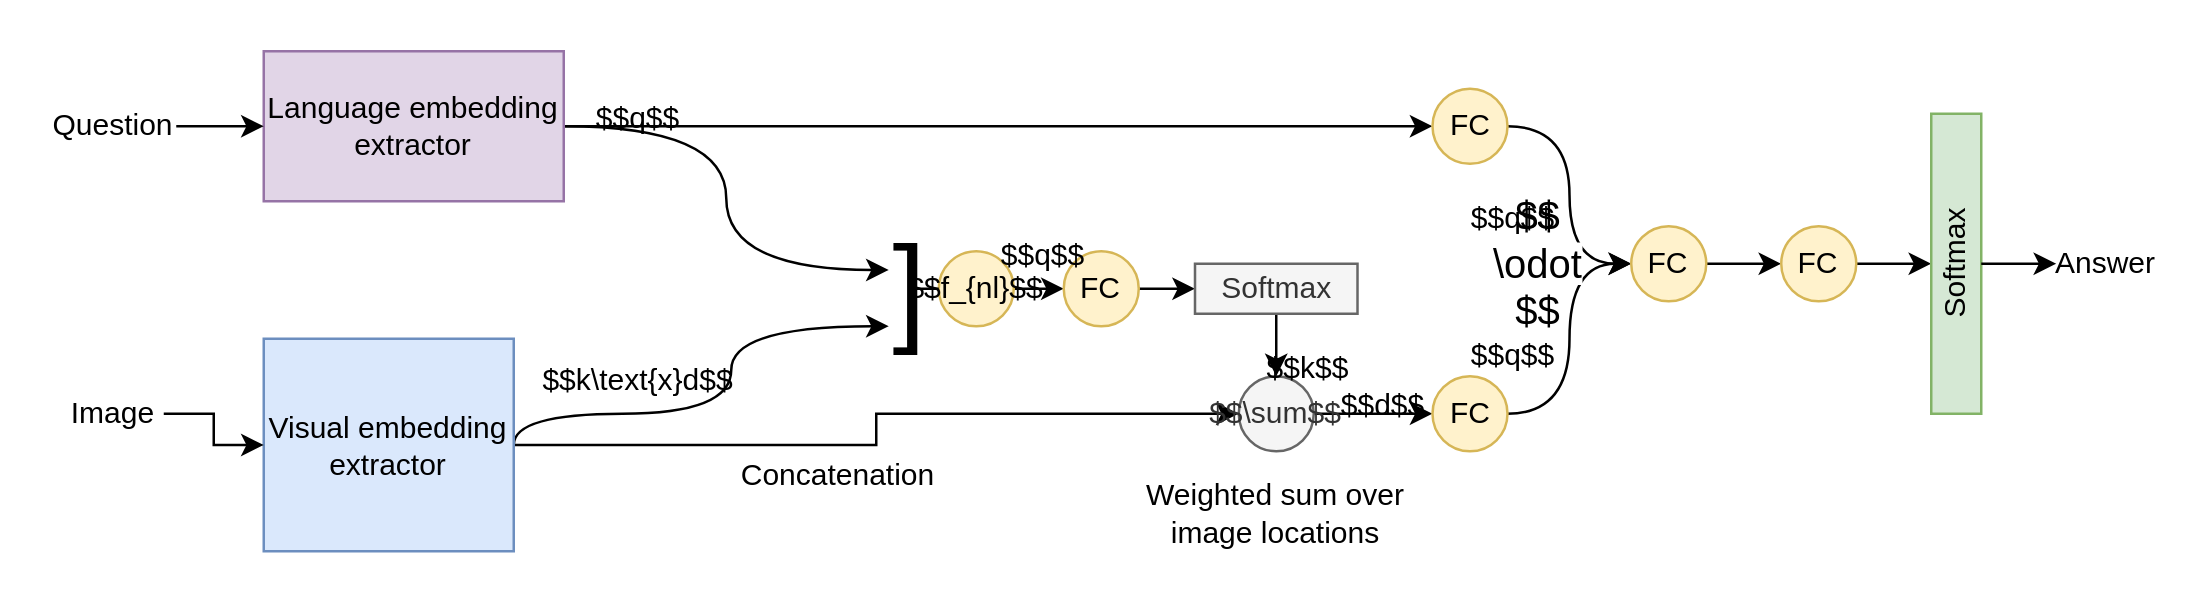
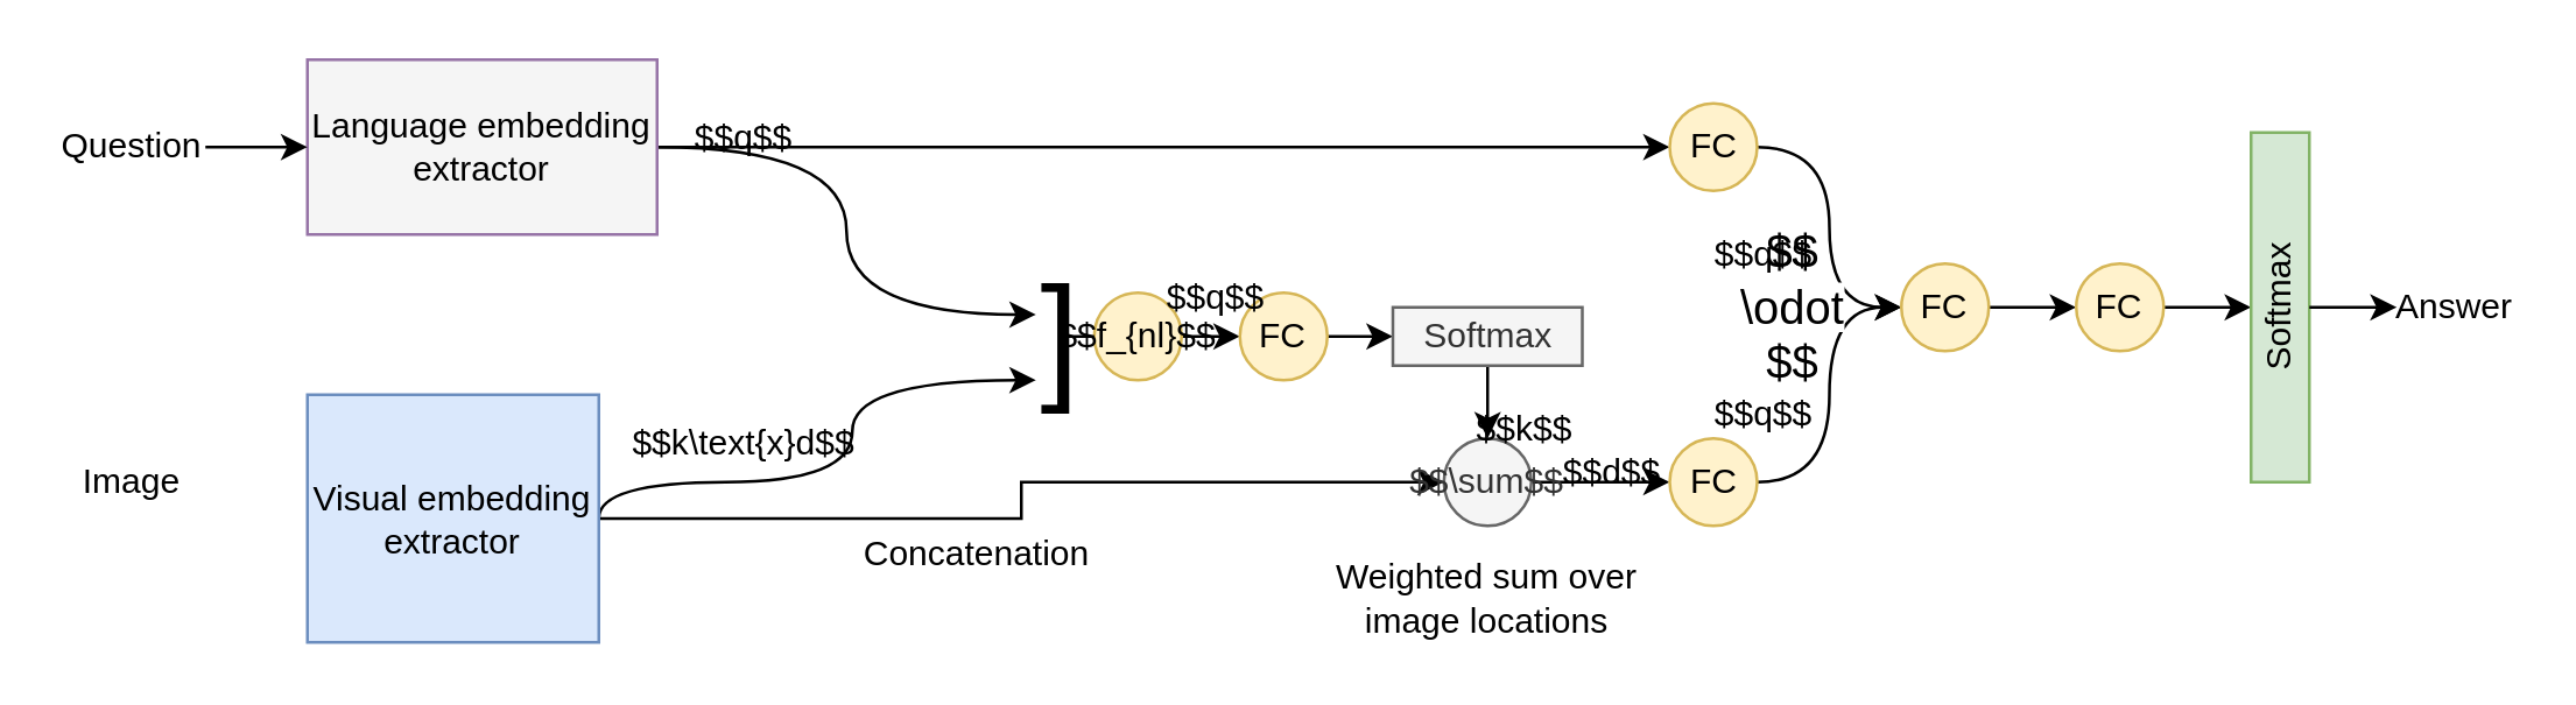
- <mxCell id="7" value="Language embedding extractor" style="rounded=0;whiteSpace=wrap;html=1;fillColor=#e1d5e7;strokeColor=#9673a6;" parent="1" vertex="1"><mxGeometry x="105" y="20" width="120" height="60" as="geometry" /></mxCell>
+ <mxCell id="7" value="Language embedding extractor" style="rounded=0;whiteSpace=wrap;html=1;fillColor=#f5f5f5;strokeColor=#9673a6;" parent="1" vertex="1"><mxGeometry x="105" y="20" width="120" height="60" as="geometry" /></mxCell>
- <mxCell id="8" style="edgeStyle=orthogonalEdgeStyle;rounded=0;orthogonalLoop=1;jettySize=auto;html=1;exitX=1;exitY=0.5;exitDx=0;exitDy=0;entryX=0;entryY=0.5;entryDx=0;entryDy=0;" parent="1" source="9" target="4" edge="1"><mxGeometry relative="1" as="geometry" /></mxCell>
